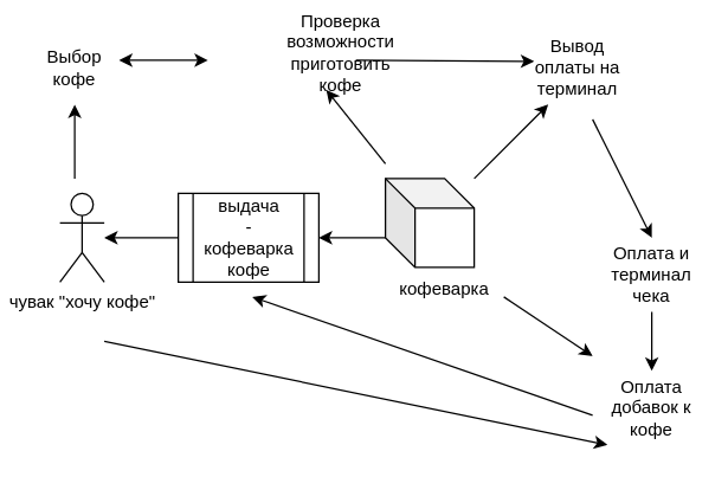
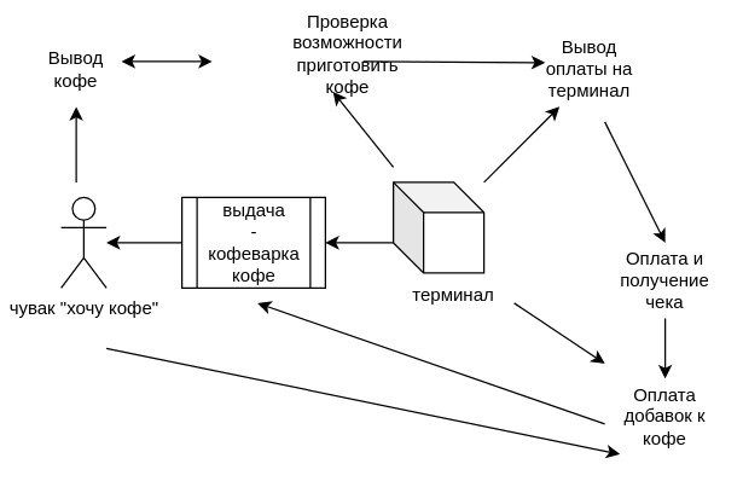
- <mxCell id="3" value="Выбор кофе" style="text;html=1;strokeColor=none;fillColor=none;align=center;verticalAlign=middle;whiteSpace=wrap;rounded=0;" vertex="1" parent="1"><mxGeometry x="20" y="30" width="60" height="30" as="geometry" /></mxCell>
+ <mxCell id="3" value="Вывод кофе" style="text;html=1;strokeColor=none;fillColor=none;align=center;verticalAlign=middle;whiteSpace=wrap;rounded=0;" vertex="1" parent="1"><mxGeometry x="20" y="30" width="60" height="30" as="geometry" /></mxCell>
- <mxCell id="14" value="Оплата и терминал чека" style="text;html=1;strokeColor=none;fillColor=none;align=center;verticalAlign=middle;whiteSpace=wrap;rounded=0;" vertex="1" parent="1"><mxGeometry x="410" y="170" width="60" height="30" as="geometry" /></mxCell>
+ <mxCell id="14" value="Оплата и получение чека" style="text;html=1;strokeColor=none;fillColor=none;align=center;verticalAlign=middle;whiteSpace=wrap;rounded=0;" vertex="1" parent="1"><mxGeometry x="410" y="170" width="60" height="30" as="geometry" /></mxCell>
- <mxCell id="6" value="кофеварка" style="text;html=1;strokeColor=none;fillColor=none;align=center;verticalAlign=middle;whiteSpace=wrap;rounded=0;" vertex="1" parent="1"><mxGeometry x="270" y="180" width="60" height="30" as="geometry" /></mxCell>
+ <mxCell id="6" value="терминал" style="text;html=1;strokeColor=none;fillColor=none;align=center;verticalAlign=middle;whiteSpace=wrap;rounded=0;" vertex="1" parent="1"><mxGeometry x="270" y="180" width="60" height="30" as="geometry" /></mxCell>
